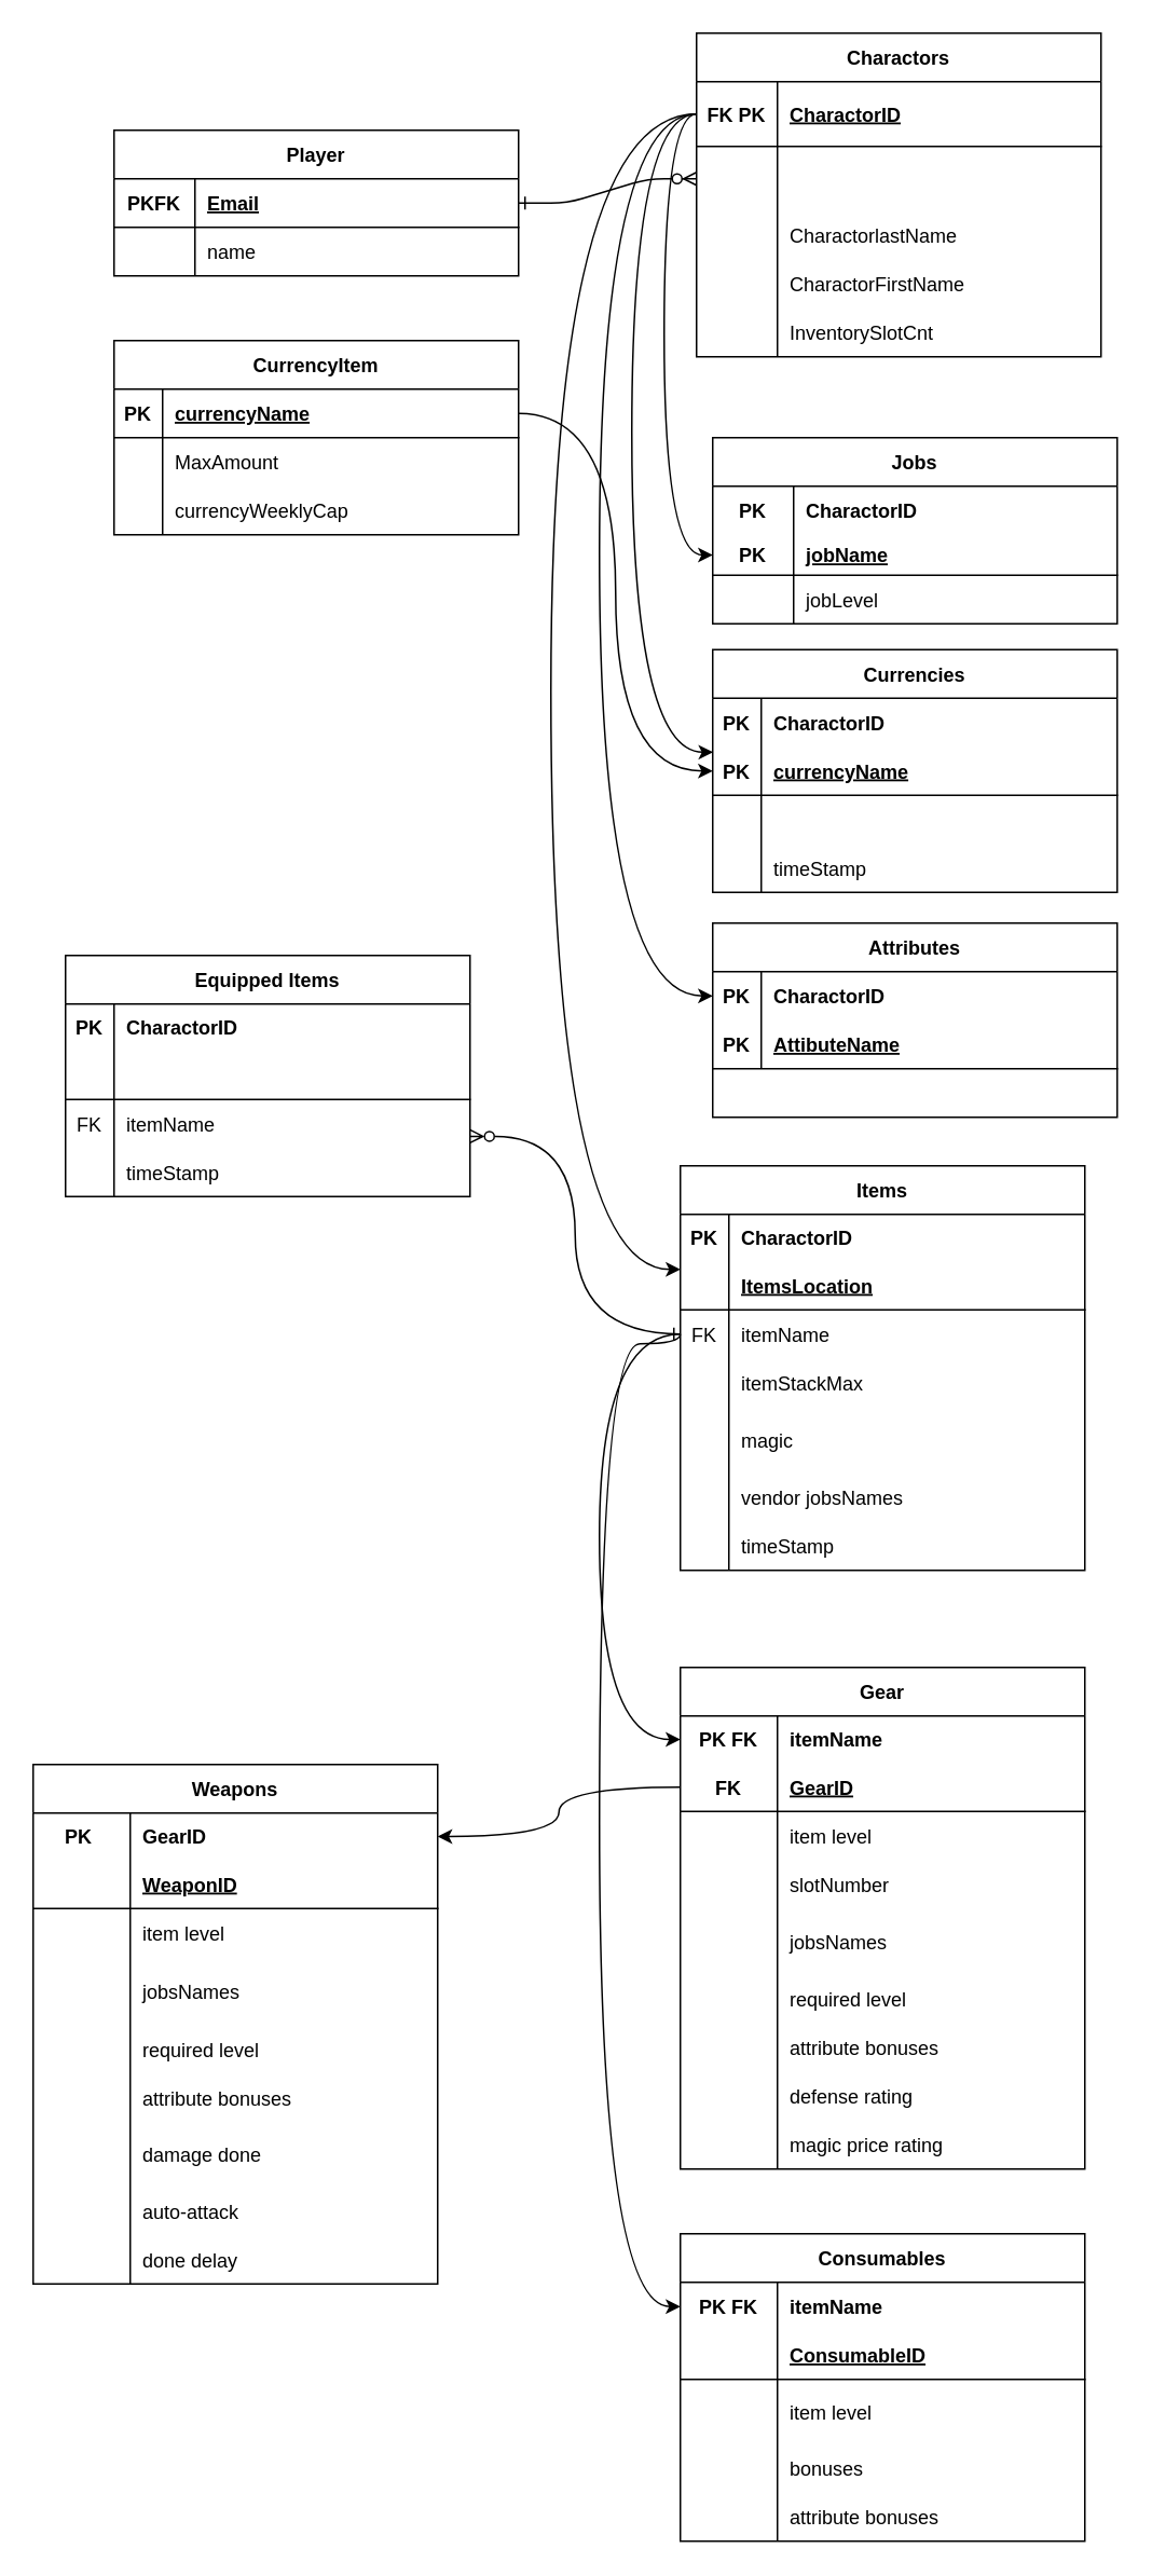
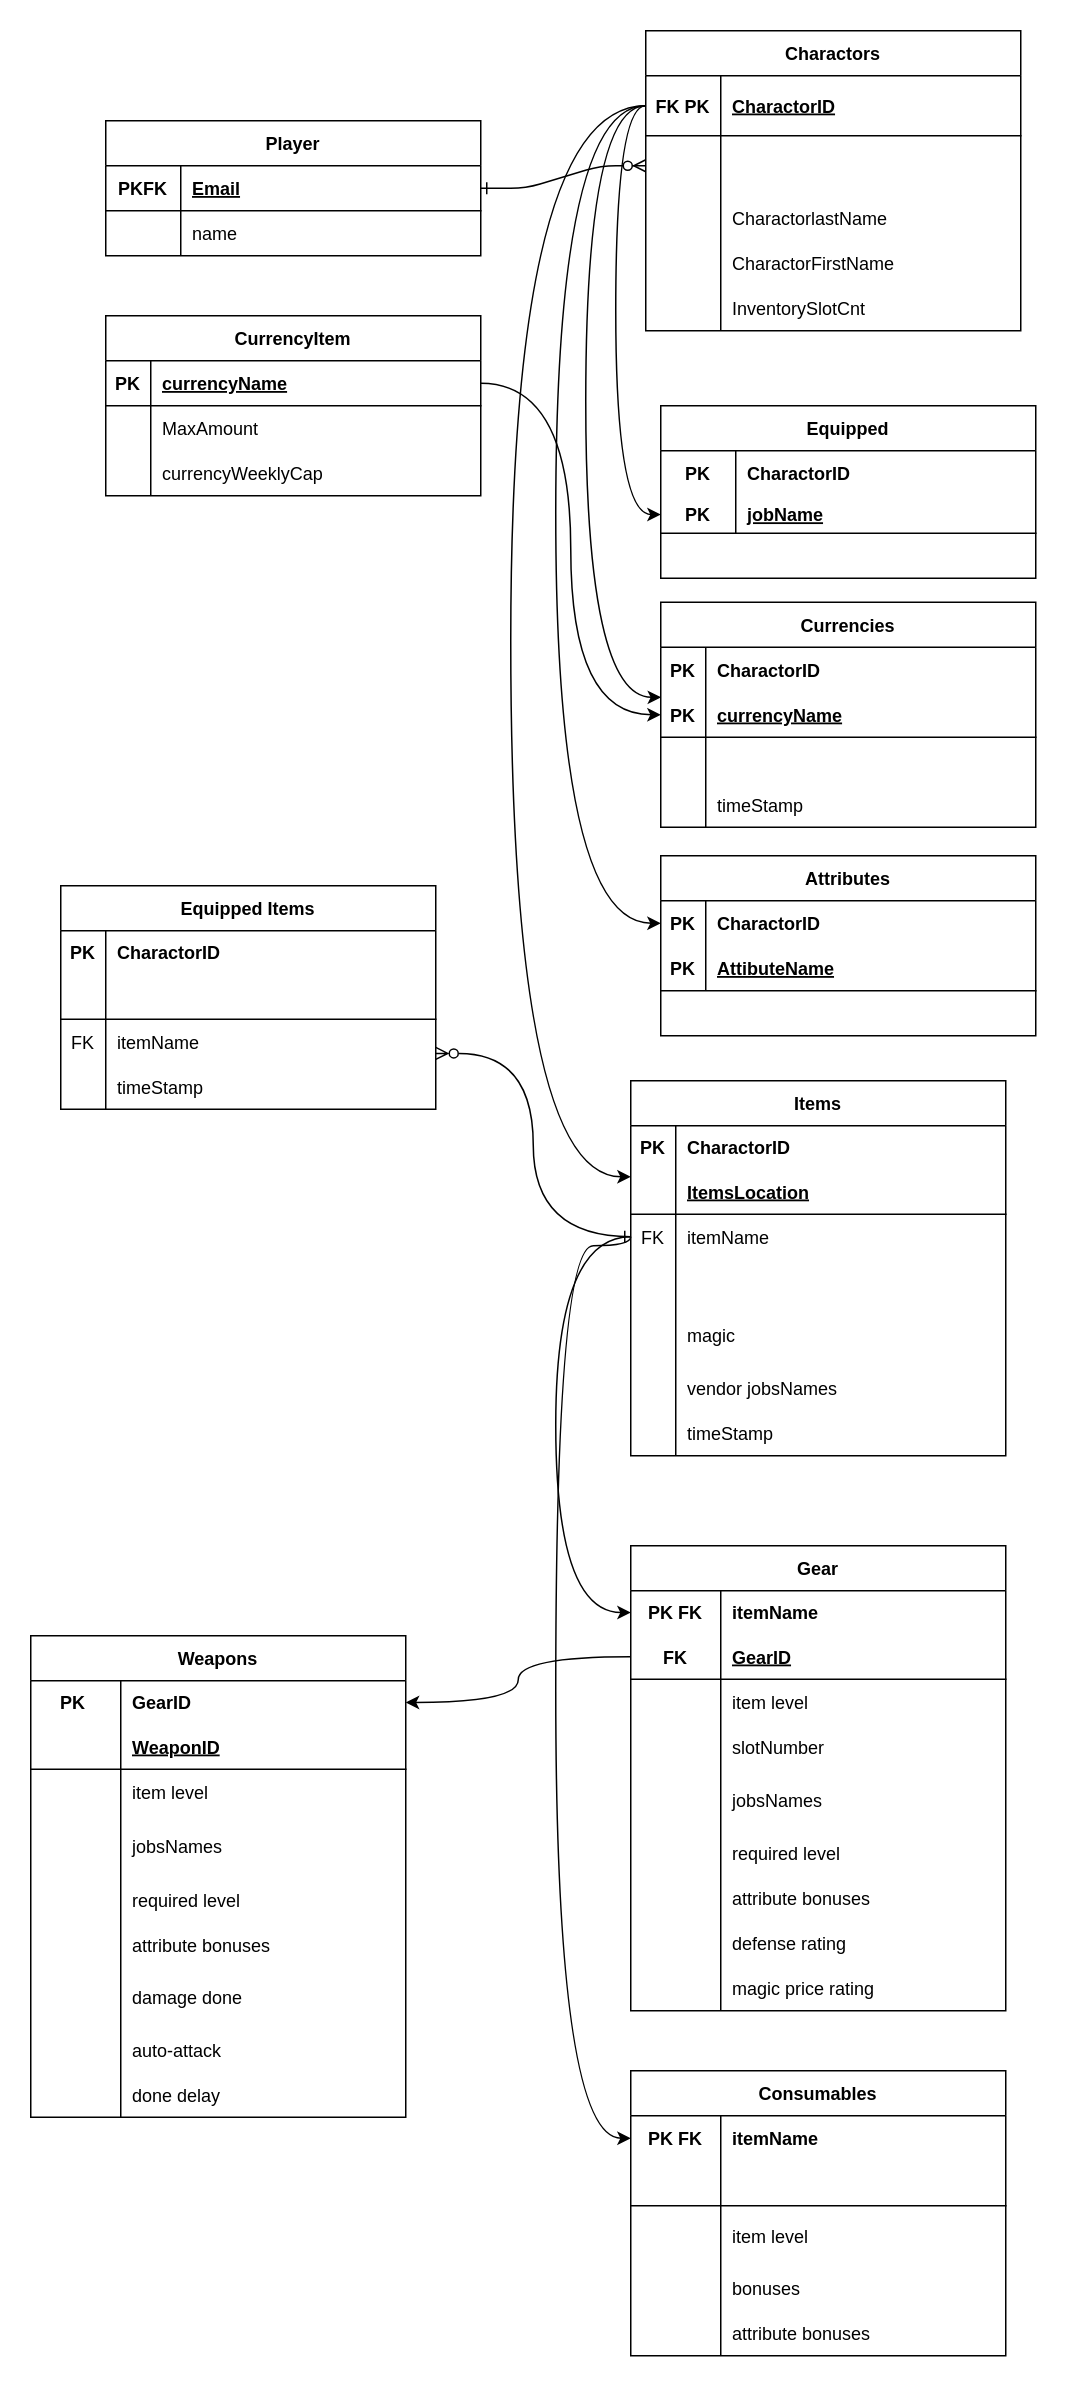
- <mxCell id="40" value="Jobs" style="shape=table;startSize=30;container=1;collapsible=1;childLayout=tableLayout;fixedRows=1;rowLines=0;fontStyle=1;align=center;resizeLast=1;" parent="1" vertex="1"><mxGeometry x="440" y="270" width="250" height="115" as="geometry"><mxRectangle x="450" y="290" width="70" height="30" as="alternateBounds" /></mxGeometry></mxCell>
+ <mxCell id="40" value="Equipped" style="shape=table;startSize=30;container=1;collapsible=1;childLayout=tableLayout;fixedRows=1;rowLines=0;fontStyle=1;align=center;resizeLast=1;" parent="1" vertex="1"><mxGeometry x="440" y="270" width="250" height="115" as="geometry"><mxRectangle x="450" y="290" width="70" height="30" as="alternateBounds" /></mxGeometry></mxCell>
- <mxCell id="49" value="jobLevel" style="shape=partialRectangle;overflow=hidden;connectable=0;fillColor=none;top=0;left=0;bottom=0;right=0;align=left;spacingLeft=6;" parent="47" vertex="1"><mxGeometry x="50" width="200" height="30" as="geometry"><mxRectangle width="200" height="30" as="alternateBounds" /></mxGeometry></mxCell>
- <mxCell id="14" value="itemStackMax" style="shape=partialRectangle;overflow=hidden;connectable=0;fillColor=none;top=0;left=0;bottom=0;right=0;align=left;spacingLeft=6;" parent="12" vertex="1"><mxGeometry x="30" width="220" height="30" as="geometry"><mxRectangle width="220" height="30" as="alternateBounds" /></mxGeometry></mxCell>
- <mxCell id="147" value="ConsumableID" style="shape=partialRectangle;overflow=hidden;connectable=0;fillColor=none;top=0;left=0;bottom=0;right=0;align=left;spacingLeft=6;fontStyle=5;" parent="145" vertex="1"><mxGeometry x="60" width="190" height="30" as="geometry"><mxRectangle width="190" height="30" as="alternateBounds" /></mxGeometry></mxCell>
